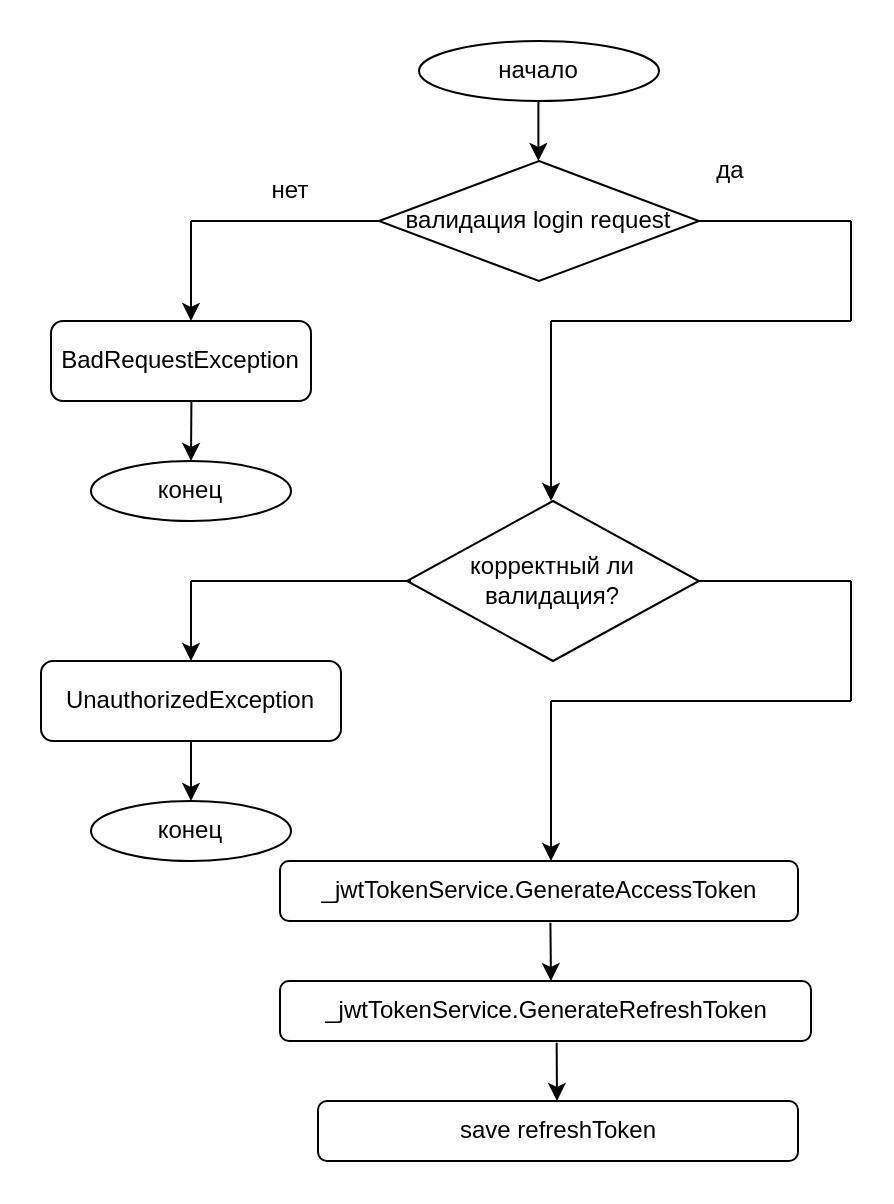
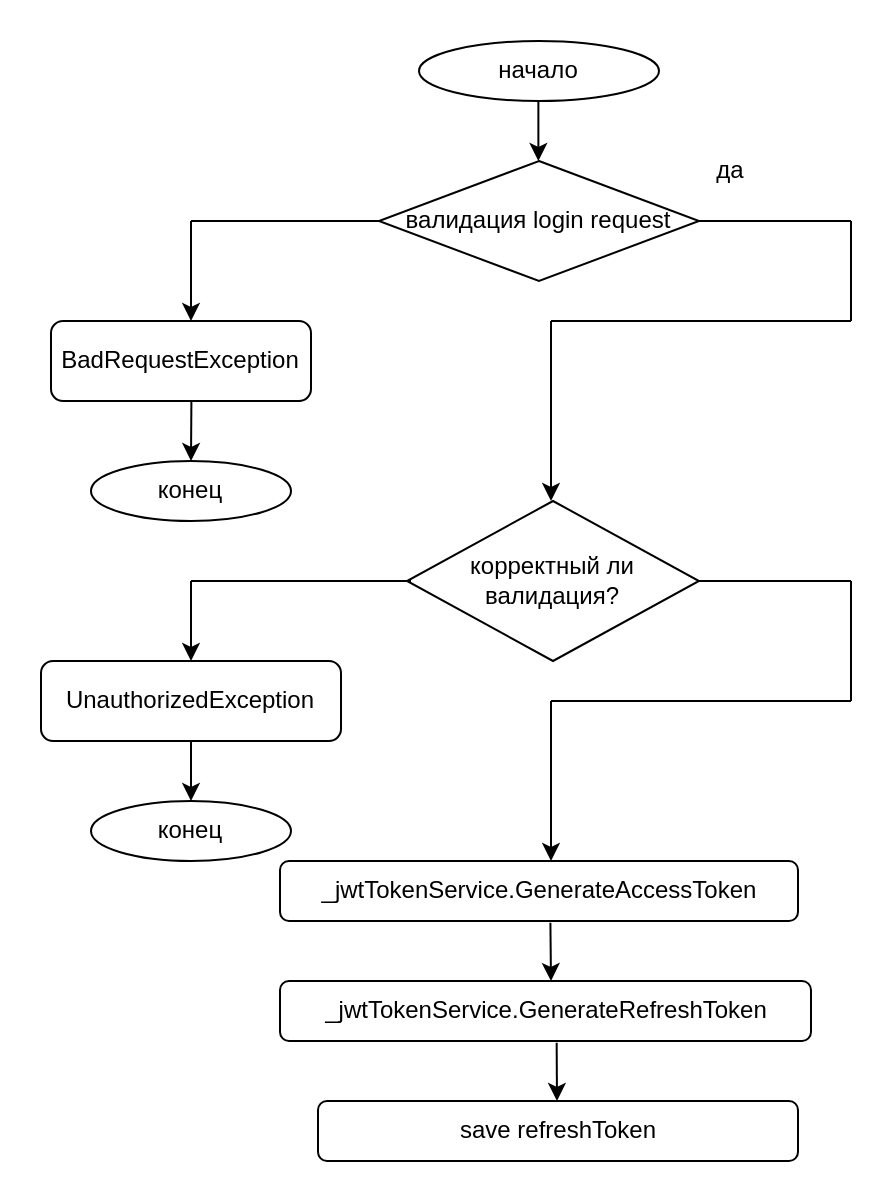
- <mxCell id="9" value="нет" style="text;html=1;align=center;verticalAlign=middle;whiteSpace=wrap;rounded=0;" vertex="1" parent="1"><mxGeometry x="115" y="80" width="60" height="30" as="geometry" /></mxCell>
